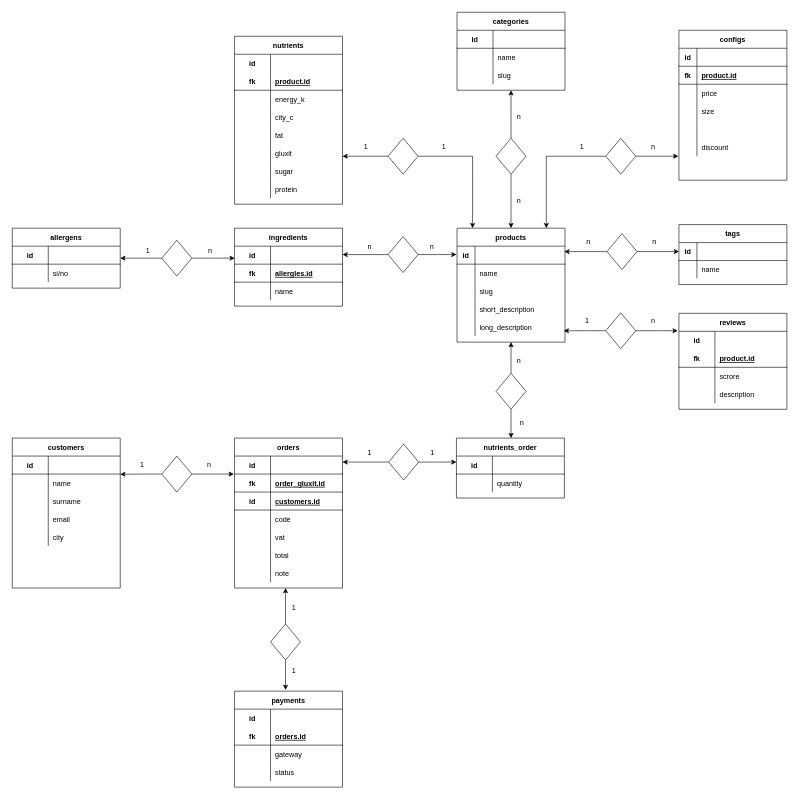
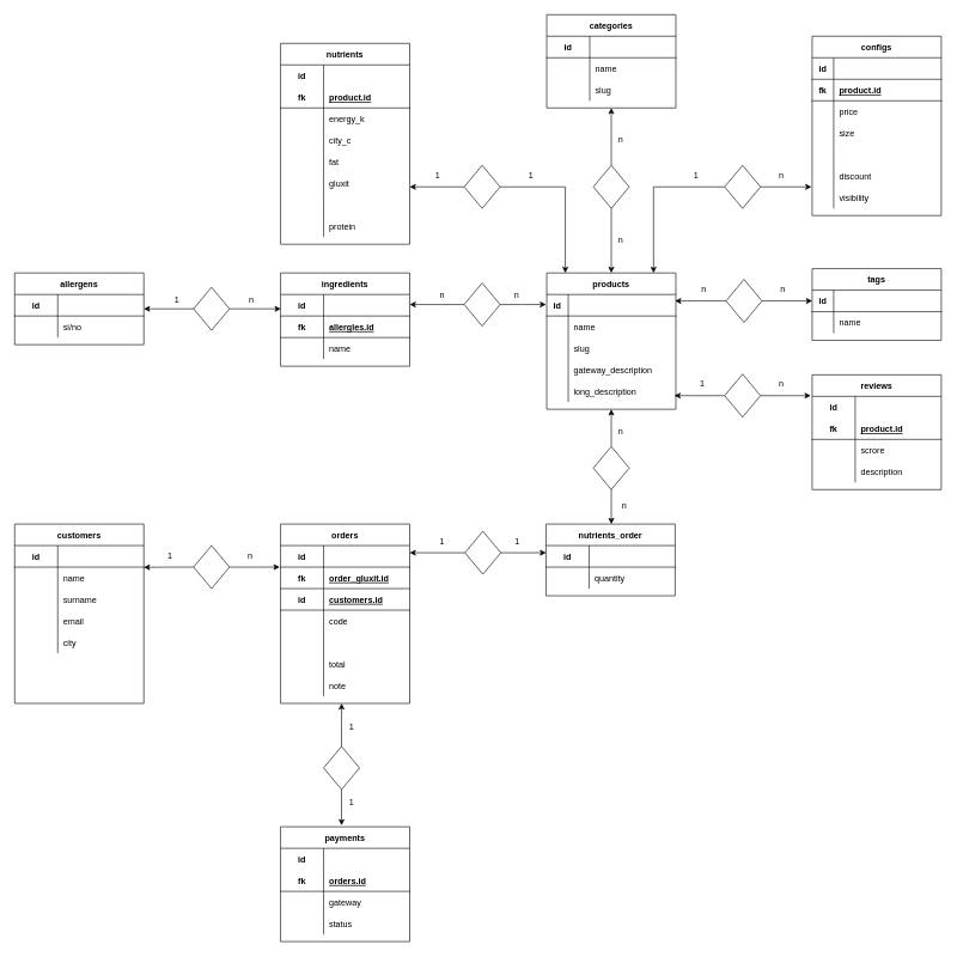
+ <mxCell id="112" value="visibility" style="shape=partialRectangle;connectable=0;fillColor=none;top=0;left=0;bottom=0;right=0;align=left;spacingLeft=6;overflow=hidden;" vertex="1" parent="110"><mxGeometry x="30" width="150" height="30" as="geometry" /></mxCell>
- <mxCell id="83" value="sugar" style="shape=partialRectangle;connectable=0;fillColor=none;top=0;left=0;bottom=0;right=0;align=left;spacingLeft=6;overflow=hidden;" vertex="1" parent="81"><mxGeometry x="60" width="120" height="30" as="geometry" /></mxCell>
- <mxCell id="14" value="short_description" style="shape=partialRectangle;connectable=0;fillColor=none;top=0;left=0;bottom=0;right=0;align=left;spacingLeft=6;overflow=hidden;" vertex="1" parent="12"><mxGeometry x="30" width="150" height="30" as="geometry" /></mxCell>
+ <mxCell id="14" value="gateway_description" style="shape=partialRectangle;connectable=0;fillColor=none;top=0;left=0;bottom=0;right=0;align=left;spacingLeft=6;overflow=hidden;" vertex="1" parent="12"><mxGeometry x="30" width="150" height="30" as="geometry" /></mxCell>
- <mxCell id="161" value="vat" style="shape=partialRectangle;connectable=0;fillColor=none;top=0;left=0;bottom=0;right=0;align=left;spacingLeft=6;overflow=hidden;" vertex="1" parent="159"><mxGeometry x="60" width="120" height="30" as="geometry" /></mxCell>
